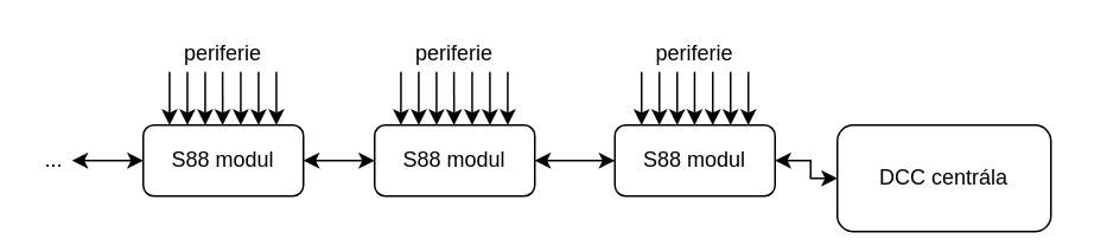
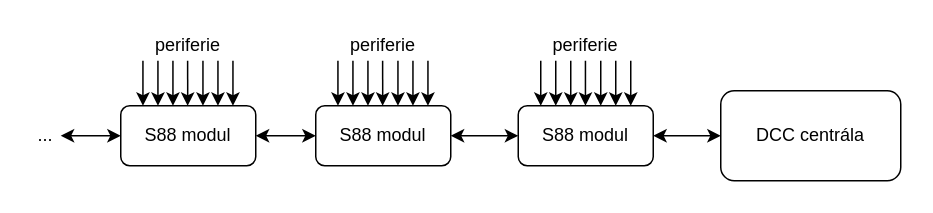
- <mxCell id="2" value="DCC centrála" style="rounded=1;whiteSpace=wrap;html=1;" vertex="1" parent="1"><mxGeometry x="470" y="70" width="120" height="60" as="geometry" /></mxCell>
+ <mxCell id="2" value="DCC centrála" style="rounded=1;whiteSpace=wrap;html=1;" vertex="1" parent="1"><mxGeometry x="480" y="60" width="120" height="60" as="geometry" /></mxCell>
